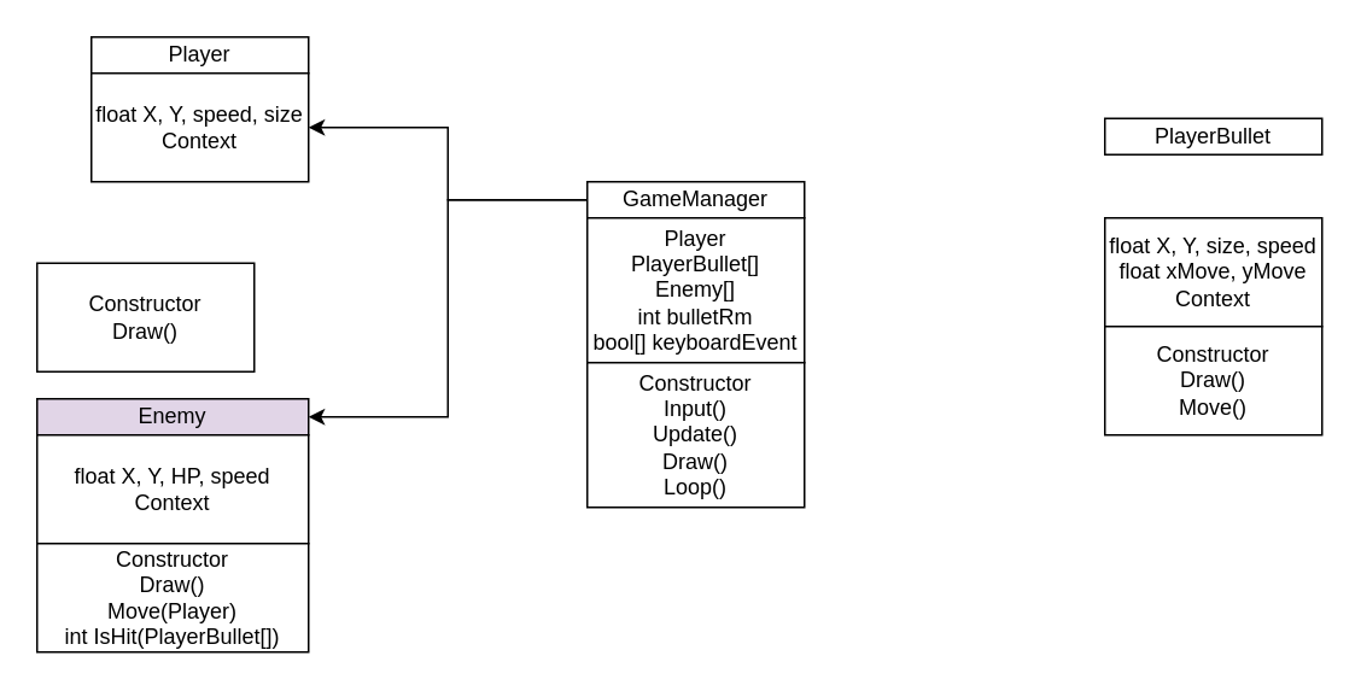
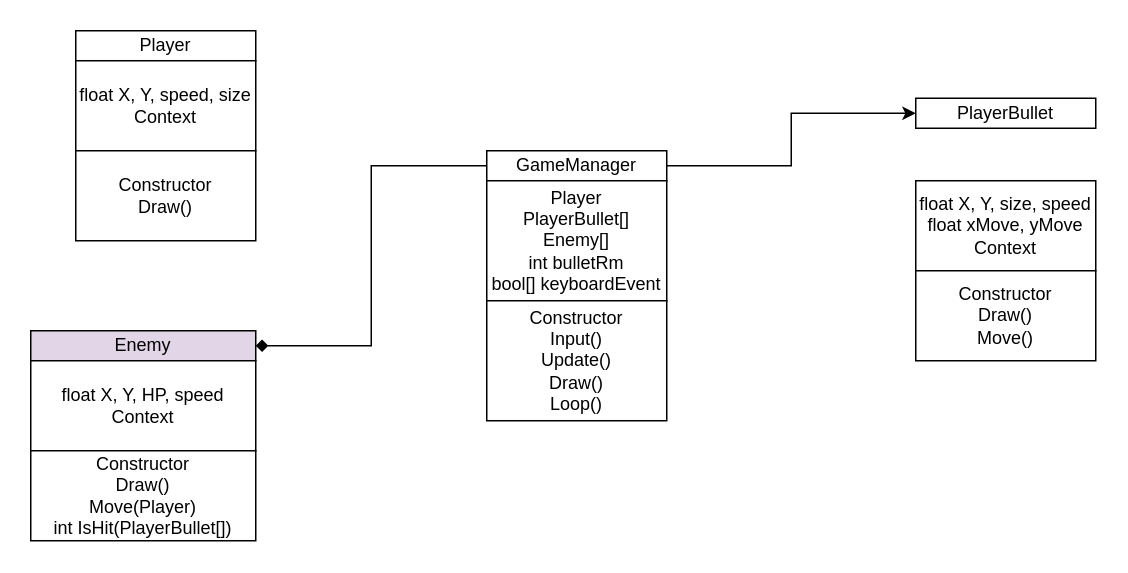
- <mxCell id="3" style="edgeStyle=orthogonalEdgeStyle;rounded=0;orthogonalLoop=1;jettySize=auto;html=1;" parent="1" source="4" target="8" edge="1"><mxGeometry relative="1" as="geometry" /></mxCell>
+ <mxCell id="3" style="edgeStyle=orthogonalEdgeStyle;rounded=0;orthogonalLoop=1;jettySize=auto;html=1;entryX=0;entryY=0.5;entryDx=0;entryDy=0;" parent="1" source="4" target="13" edge="1"><mxGeometry relative="1" as="geometry" /></mxCell>
- <mxCell id="9" value="Constructor&lt;br&gt;Draw()" style="rounded=0;whiteSpace=wrap;html=1;" parent="1" vertex="1"><mxGeometry x="20" y="145" width="120" height="60" as="geometry" /></mxCell>
+ <mxCell id="9" value="Constructor&lt;br&gt;Draw()" style="rounded=0;whiteSpace=wrap;html=1;" parent="1" vertex="1"><mxGeometry x="50" y="100" width="120" height="60" as="geometry" /></mxCell>
- <mxCell id="2" style="edgeStyle=orthogonalEdgeStyle;rounded=0;orthogonalLoop=1;jettySize=auto;html=1;entryX=1;entryY=0.5;entryDx=0;entryDy=0;" parent="1" source="4" target="10" edge="1"><mxGeometry relative="1" as="geometry" /></mxCell>
+ <mxCell id="2" style="edgeStyle=orthogonalEdgeStyle;rounded=0;orthogonalLoop=1;jettySize=auto;html=1;entryX=1;entryY=0.5;entryDx=0;entryDy=0;endArrow=diamond;" parent="1" source="4" target="10" edge="1"><mxGeometry relative="1" as="geometry" /></mxCell>
